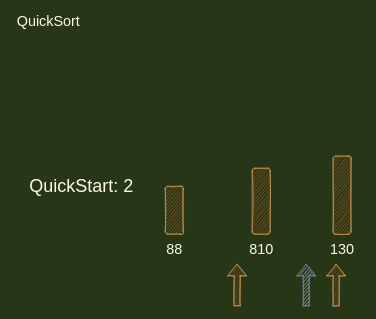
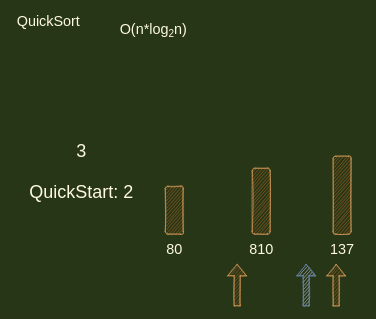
+ <mxCell id="3" value="O(n*log&lt;span style=&quot;font-size: 20px&quot;&gt;&lt;sub&gt;2&lt;/sub&gt;&lt;/span&gt;n)" style="text;html=1;align=center;verticalAlign=middle;resizable=0;points=[];autosize=1;fontSize=24;fontColor=#FEFAE0;sketch=1;rounded=1;" vertex="1" parent="1"><mxGeometry x="190" width="130" height="40" as="geometry" y="30" /></mxCell>
+ <mxCell id="13" value="3" style="text;html=1;align=center;verticalAlign=middle;resizable=0;points=[];autosize=1;fontColor=#FEFAE0;fontSize=30;" vertex="1" parent="1"><mxGeometry x="120" y="230" width="30" height="40" as="geometry" /></mxCell>
- <mxCell id="14" value="QuickStart: 2" style="text;html=1;align=center;verticalAlign=middle;resizable=0;points=[];autosize=1;fontSize=30;fontColor=#FEFAE0;" vertex="1" parent="1"><mxGeometry x="40" y="290" width="190" height="40" as="geometry" /></mxCell>
+ <mxCell id="14" value="QuickStart: 2" style="text;html=1;align=center;verticalAlign=middle;resizable=0;points=[];autosize=1;fontSize=30;fontColor=#FEFAE0;" vertex="1" parent="1"><mxGeometry x="40" y="300" width="190" height="40" as="geometry" /></mxCell>
- <mxCell id="12" value="88" style="text;html=1;align=center;verticalAlign=middle;resizable=0;points=[];autosize=1;fontSize=24;fontColor=#FEFAE0;sketch=1;rounded=1;" vertex="1" parent="10"><mxGeometry y="90" width="40" height="30" as="geometry" /></mxCell>
+ <mxCell id="12" value="80" style="text;html=1;align=center;verticalAlign=middle;resizable=0;points=[];autosize=1;fontSize=24;fontColor=#FEFAE0;sketch=1;rounded=1;" vertex="1" parent="10"><mxGeometry y="90" width="40" height="30" as="geometry" /></mxCell>
- <mxCell id="6" value="130" style="text;html=1;align=center;verticalAlign=middle;resizable=0;points=[];autosize=1;fontSize=24;fontColor=#FEFAE0;sketch=1;rounded=1;" vertex="1" parent="4"><mxGeometry y="140" width="60" height="30" as="geometry" /></mxCell>
+ <mxCell id="6" value="137" style="text;html=1;align=center;verticalAlign=middle;resizable=0;points=[];autosize=1;fontSize=24;fontColor=#FEFAE0;sketch=1;rounded=1;" vertex="1" parent="4"><mxGeometry y="140" width="60" height="30" as="geometry" /></mxCell>
